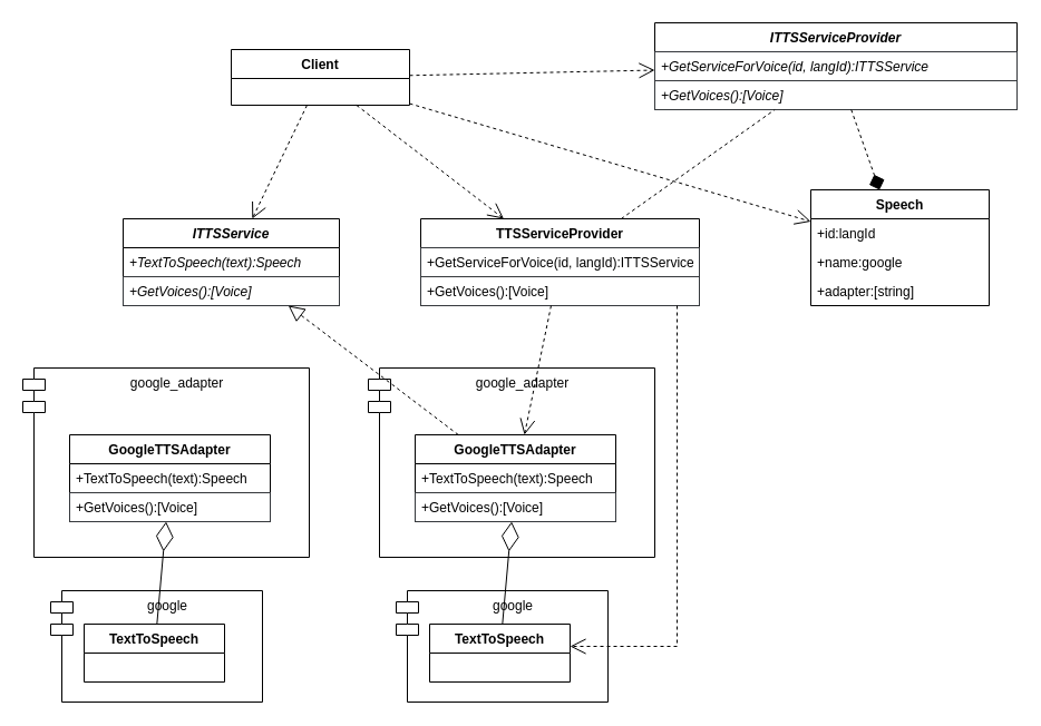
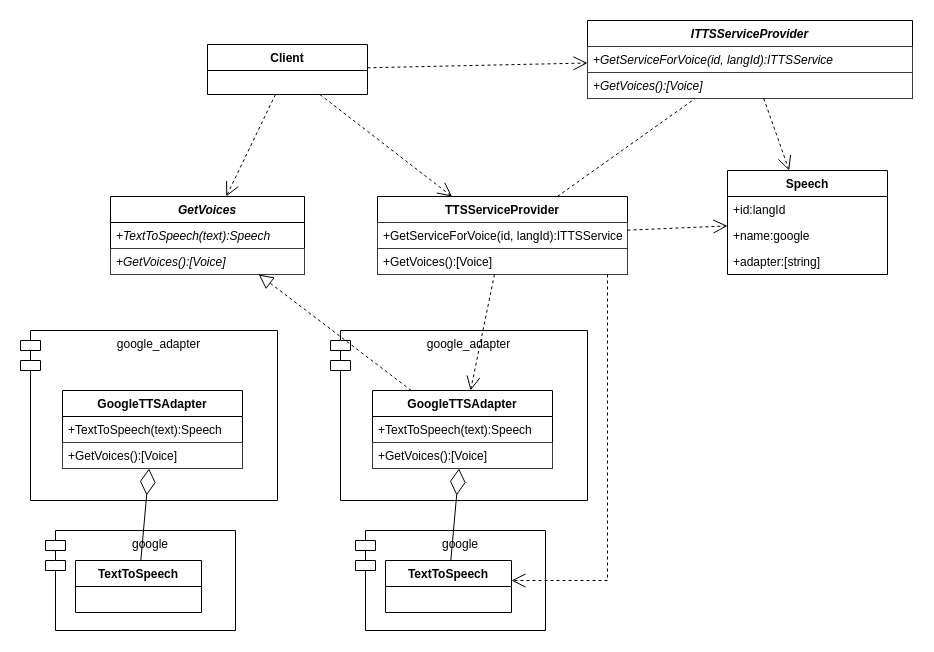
- <mxCell id="29" value="" style="endArrow=open;endSize=12;dashed=1;html=1;rounded=0;" edge="1" parent="1" source="3" target="22"><mxGeometry width="160" relative="1" as="geometry"><mxPoint x="817" y="340" as="sourcePoint" /><mxPoint x="977" y="340" as="targetPoint" /></mxGeometry></mxCell>
- <mxCell id="30" value="" style="endArrow=diamond;endSize=12;dashed=1;html=1;rounded=0;" edge="1" parent="1" source="16" target="22"><mxGeometry width="160" relative="1" as="geometry"><mxPoint x="817" y="340" as="sourcePoint" /><mxPoint x="977" y="340" as="targetPoint" /></mxGeometry></mxCell>
+ <mxCell id="30" value="" style="endArrow=open;endSize=12;dashed=1;html=1;rounded=0;" edge="1" parent="1" source="16" target="22"><mxGeometry width="160" relative="1" as="geometry"><mxPoint x="817" y="340" as="sourcePoint" /><mxPoint x="977" y="340" as="targetPoint" /></mxGeometry></mxCell>
- <mxCell id="7" value="ITTSService" style="swimlane;fontStyle=3;align=center;verticalAlign=top;childLayout=stackLayout;horizontal=1;startSize=26;horizontalStack=0;resizeParent=1;resizeParentMax=0;resizeLast=0;collapsible=1;marginBottom=0;whiteSpace=wrap;html=1;" vertex="1" parent="1"><mxGeometry x="110" y="196" width="194" height="78" as="geometry" /></mxCell>
+ <mxCell id="7" value="GetVoices" style="swimlane;fontStyle=3;align=center;verticalAlign=top;childLayout=stackLayout;horizontal=1;startSize=26;horizontalStack=0;resizeParent=1;resizeParentMax=0;resizeLast=0;collapsible=1;marginBottom=0;whiteSpace=wrap;html=1;" vertex="1" parent="1"><mxGeometry x="110" y="196" width="194" height="78" as="geometry" /></mxCell>
+ <mxCell id="31" value="" style="endArrow=open;endSize=12;dashed=1;html=1;rounded=0;" edge="1" parent="1" source="19" target="22"><mxGeometry width="160" relative="1" as="geometry"><mxPoint x="817" y="340" as="sourcePoint" /><mxPoint x="977" y="340" as="targetPoint" /></mxGeometry></mxCell>
